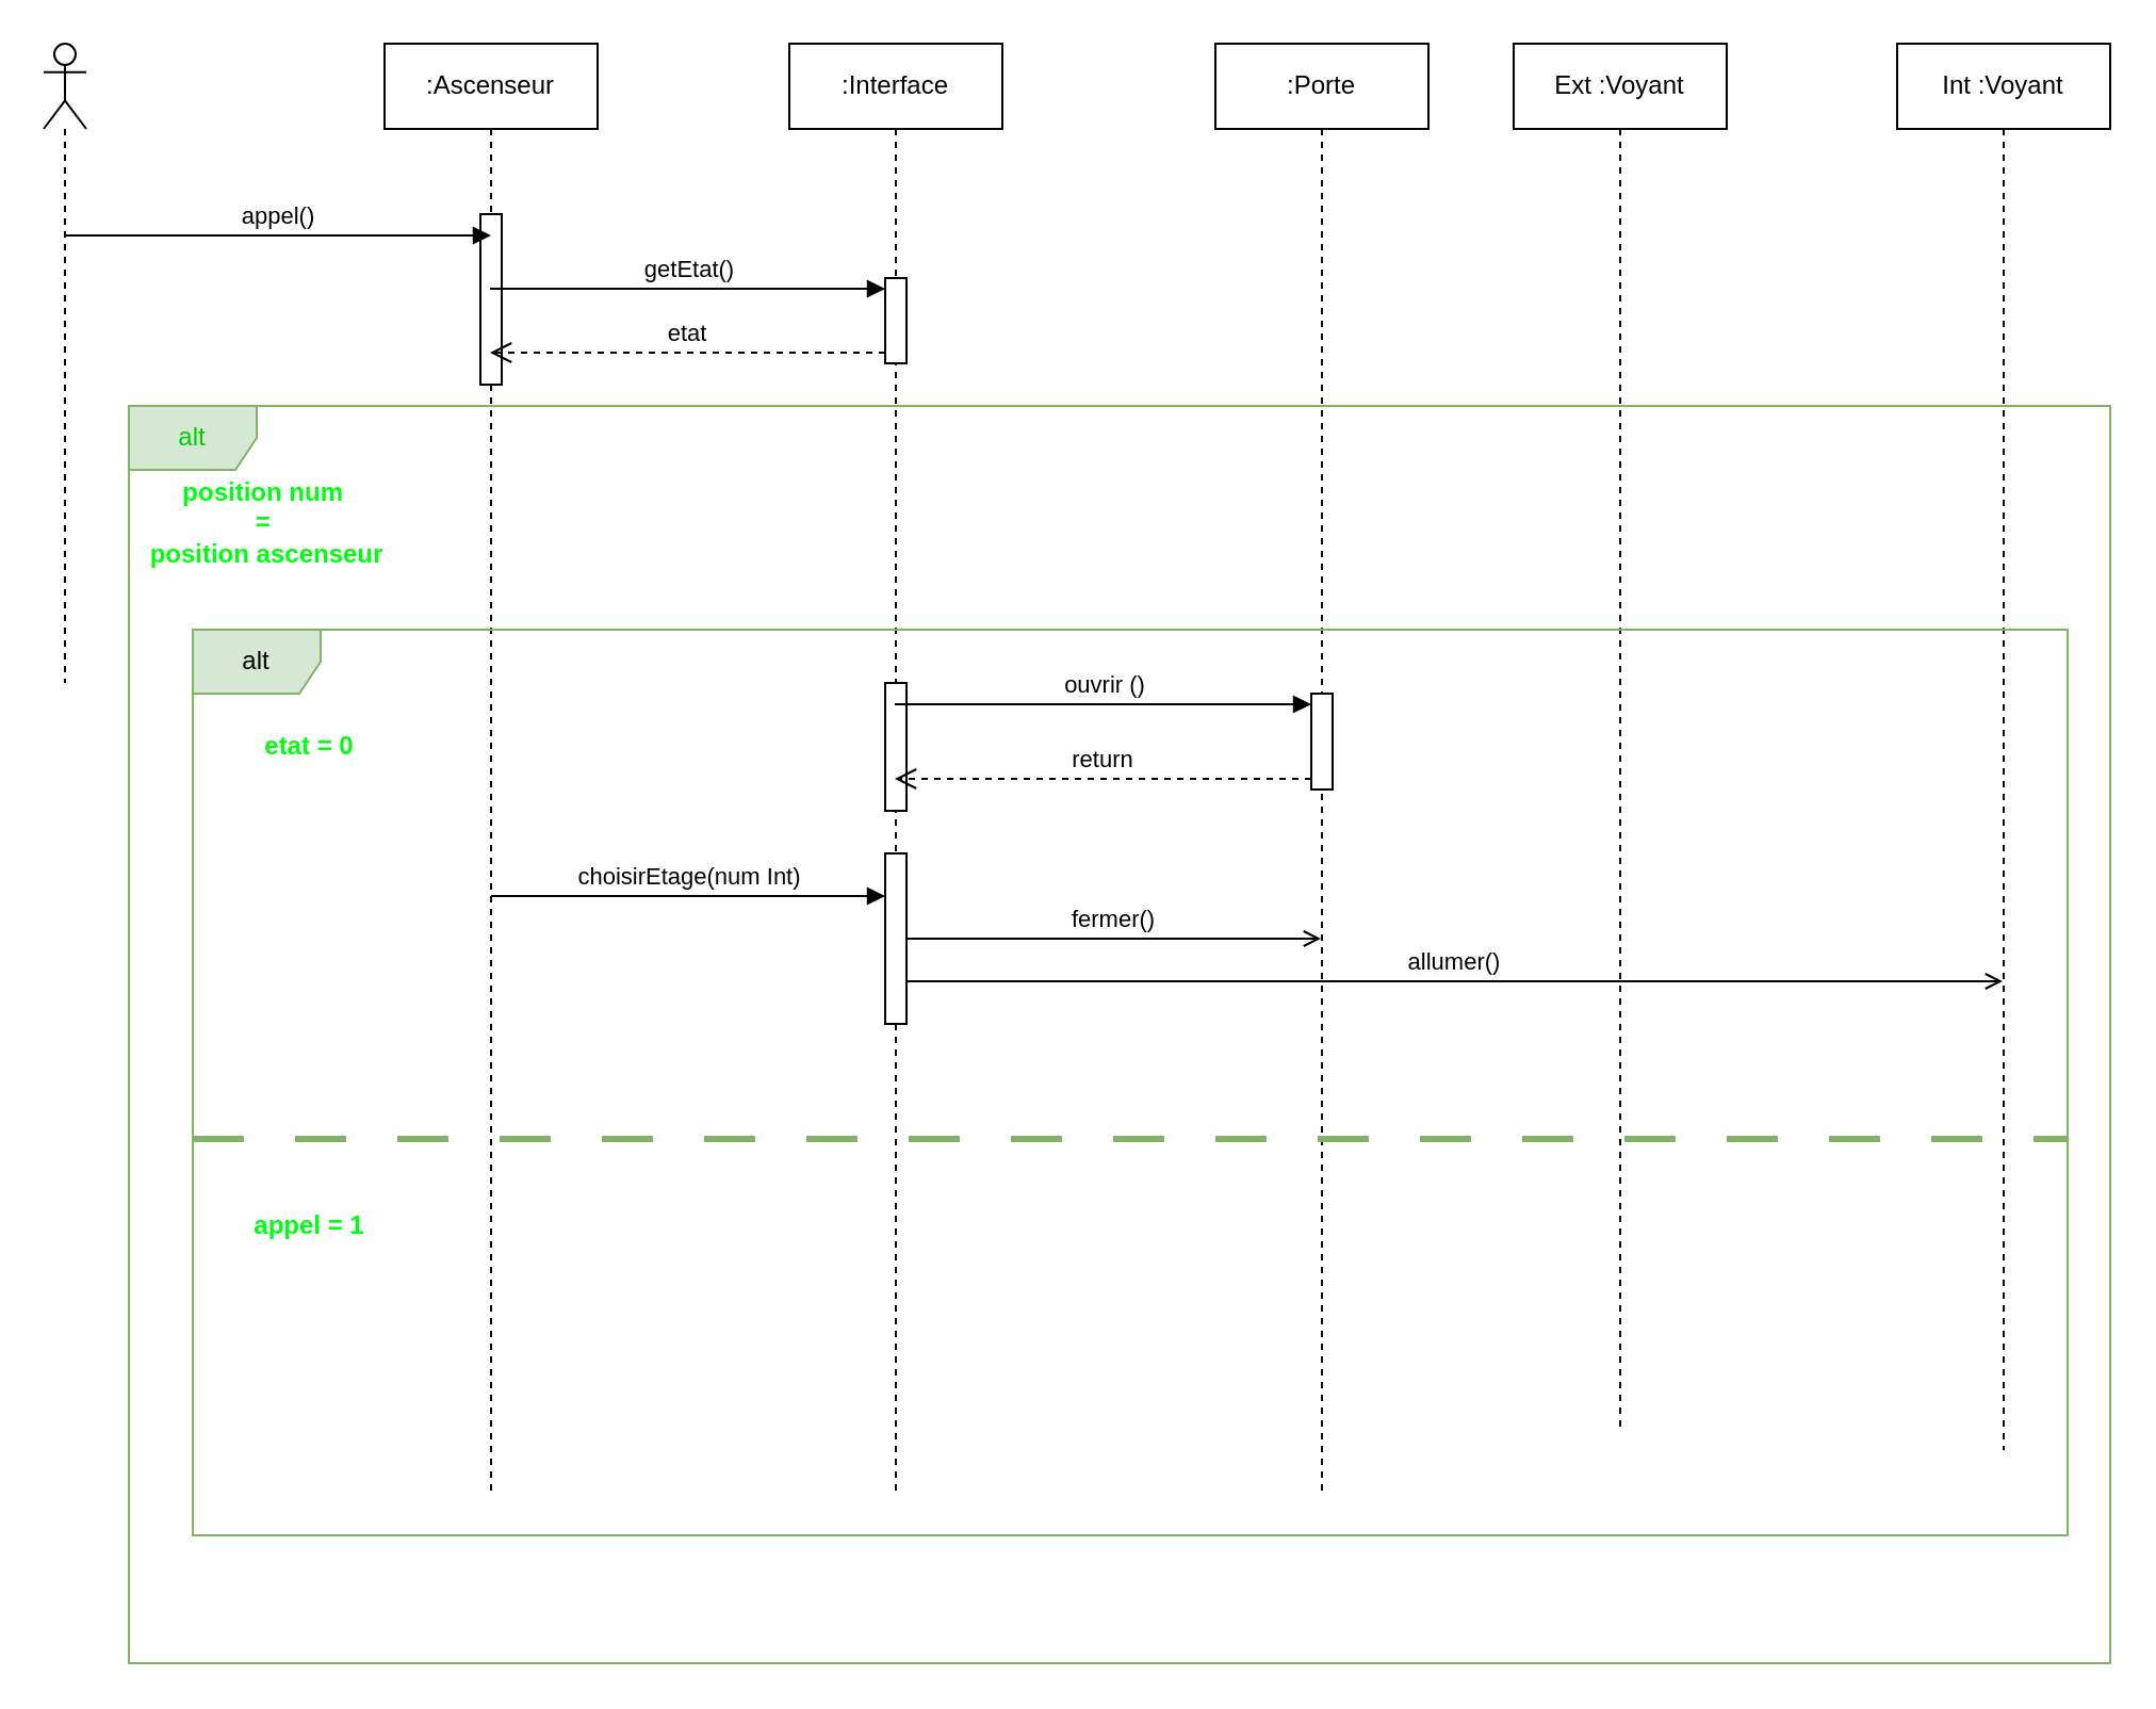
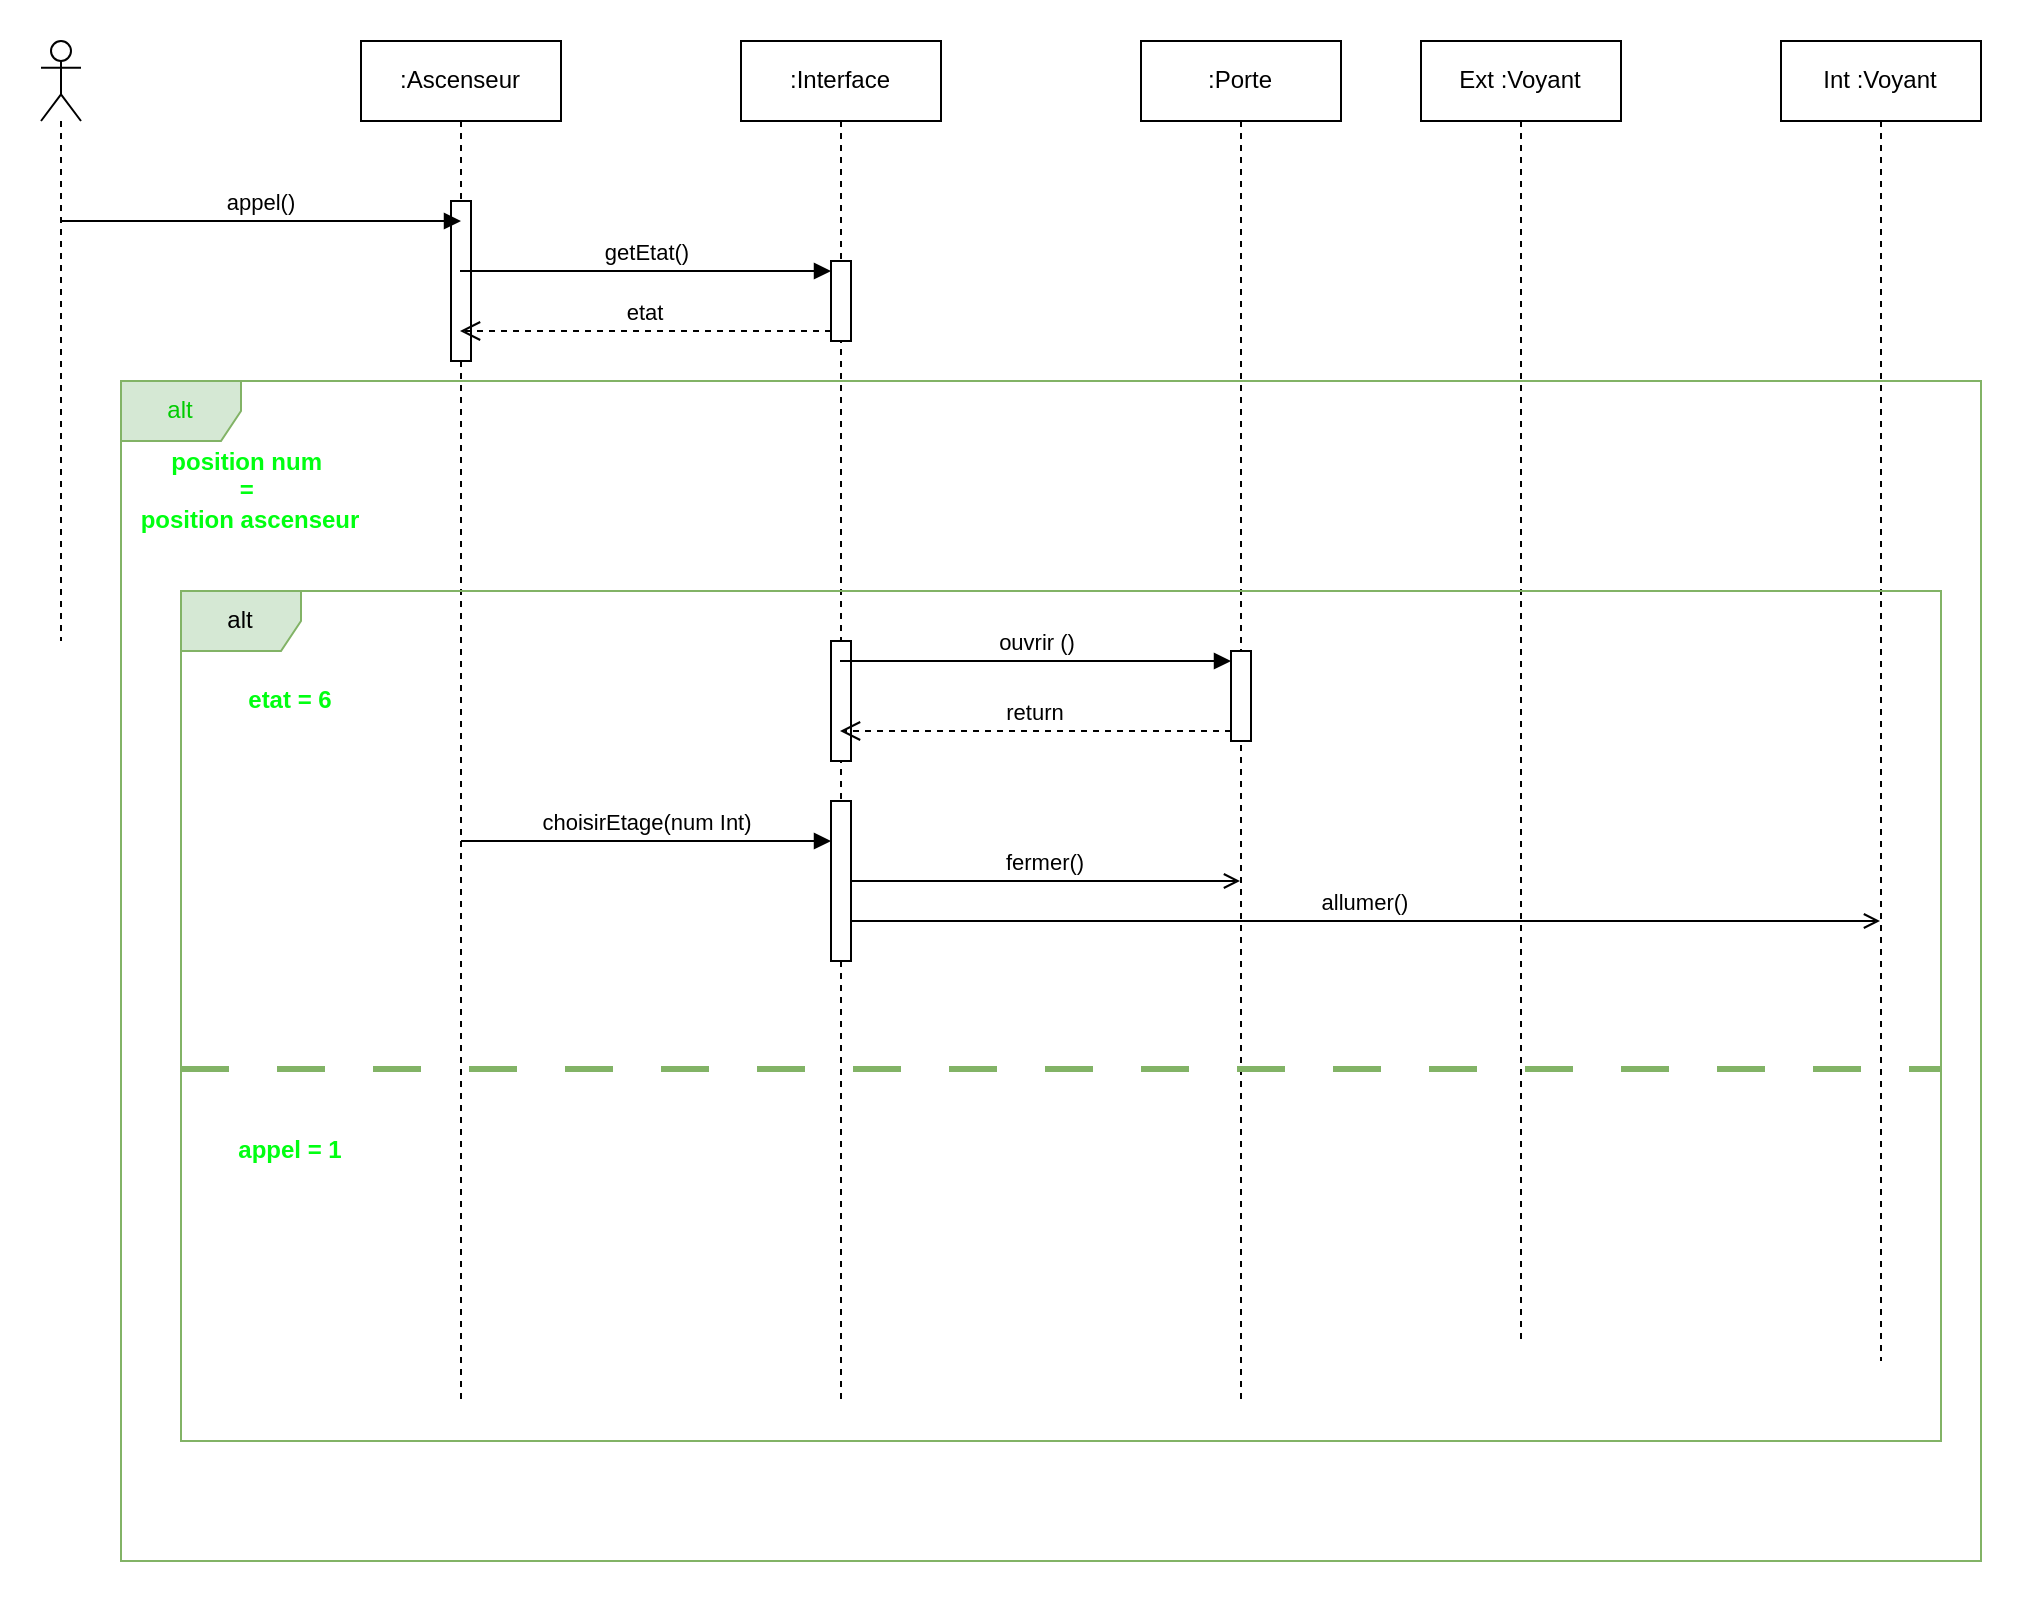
- <mxCell id="17" value="&lt;font color=&quot;#00ff11&quot;&gt;&lt;b&gt;etat = 0&lt;/b&gt;&lt;/font&gt;" style="text;html=1;align=center;verticalAlign=middle;whiteSpace=wrap;rounded=0;" vertex="1" parent="1"><mxGeometry x="80" y="335" width="130" height="30" as="geometry" /></mxCell>
+ <mxCell id="17" value="&lt;font color=&quot;#00ff11&quot;&gt;&lt;b&gt;etat = 6&lt;/b&gt;&lt;/font&gt;" style="text;html=1;align=center;verticalAlign=middle;whiteSpace=wrap;rounded=0;" vertex="1" parent="1"><mxGeometry x="80" y="335" width="130" height="30" as="geometry" /></mxCell>
